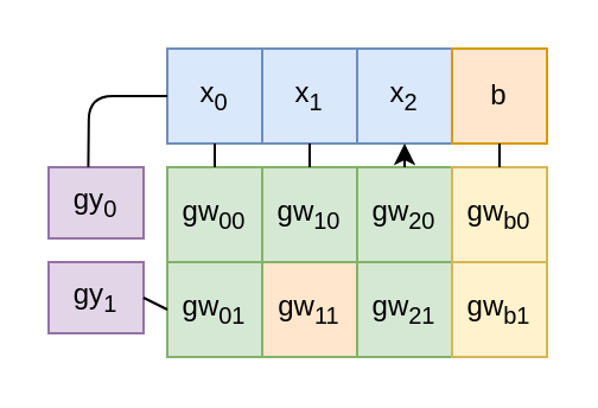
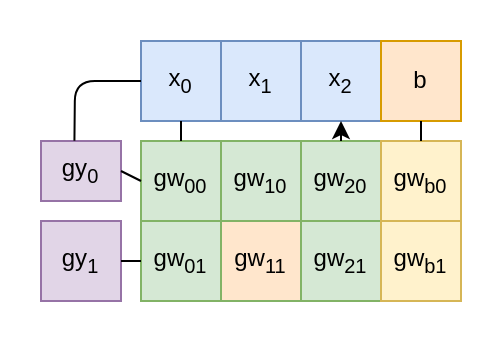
- <mxCell id="16" value="" style="endArrow=none;html=1;entryX=0.5;entryY=1;entryDx=0;entryDy=0;exitX=0.5;exitY=0;exitDx=0;exitDy=0;" parent="1" source="6" target="3" edge="1"><mxGeometry width="50" height="50" relative="1" as="geometry"><mxPoint x="20" y="220" as="sourcePoint" /><mxPoint x="70" y="170" as="targetPoint" /></mxGeometry></mxCell>
+ <mxCell id="13" value="" style="endArrow=none;html=1;entryX=0;entryY=0.5;entryDx=0;entryDy=0;exitX=1;exitY=0.5;exitDx=0;exitDy=0;" parent="1" source="11" target="5" edge="1"><mxGeometry width="50" height="50" relative="1" as="geometry"><mxPoint x="20" y="220" as="sourcePoint" /><mxPoint x="70" y="170" as="targetPoint" /></mxGeometry></mxCell>
- <mxCell id="12" value="gy&lt;sub&gt;1&lt;/sub&gt;" style="rounded=0;whiteSpace=wrap;html=1;fillColor=#e1d5e7;strokeColor=#9673a6;" parent="1" vertex="1"><mxGeometry x="20" y="110" width="40" height="30" as="geometry" /></mxCell>
+ <mxCell id="12" value="gy&lt;sub&gt;1&lt;/sub&gt;" style="rounded=0;whiteSpace=wrap;html=1;fillColor=#e1d5e7;strokeColor=#9673a6;" parent="1" vertex="1"><mxGeometry x="20" y="110" width="40" height="40" as="geometry" /></mxCell>
